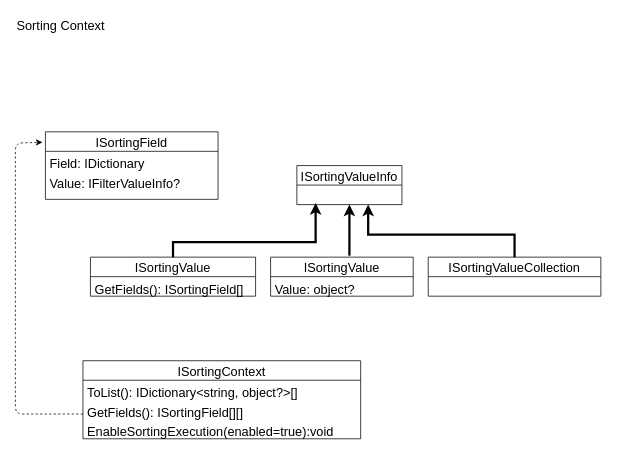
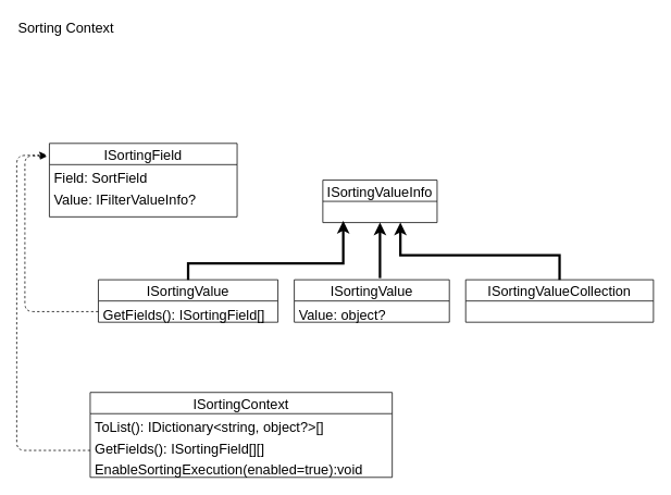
- <mxCell id="10" value="Field: IDictionary" style="text;strokeColor=none;fillColor=none;align=left;verticalAlign=top;spacingLeft=4;spacingRight=4;overflow=hidden;rotatable=0;points=[[0,0.5],[1,0.5]];portConstraint=eastwest;fontSize=17;" parent="9" vertex="1"><mxGeometry y="26" width="230" height="26" as="geometry" /></mxCell>
+ <mxCell id="10" value="Field: SortField" style="text;strokeColor=none;fillColor=none;align=left;verticalAlign=top;spacingLeft=4;spacingRight=4;overflow=hidden;rotatable=0;points=[[0,0.5],[1,0.5]];portConstraint=eastwest;fontSize=17;" parent="9" vertex="1"><mxGeometry y="26" width="230" height="26" as="geometry" /></mxCell>
+ <mxCell id="12" style="edgeStyle=none;html=1;entryX=-0.013;entryY=0.178;entryDx=0;entryDy=0;entryPerimeter=0;dashed=1;fontSize=17;exitX=0;exitY=0.5;exitDx=0;exitDy=0;" parent="1" source="14" target="9" edge="1"><mxGeometry relative="1" as="geometry"><Array as="points"><mxPoint x="30" y="381" /><mxPoint x="30" y="276" /><mxPoint x="30" y="190" /></Array><mxPoint x="200" y="410" as="sourcePoint" /></mxGeometry></mxCell>
